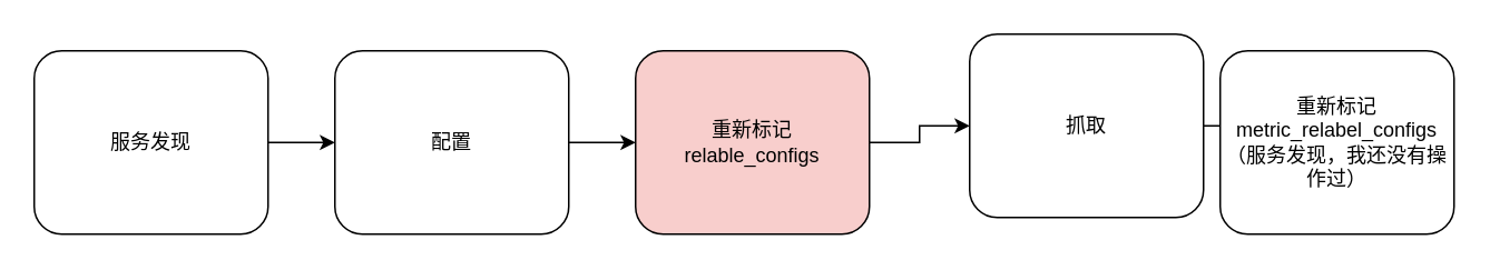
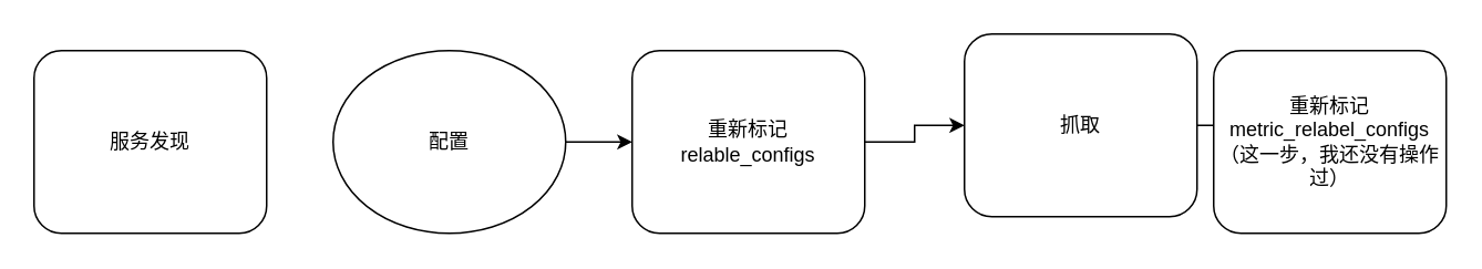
- <mxCell id="2" style="edgeStyle=orthogonalEdgeStyle;rounded=0;orthogonalLoop=1;jettySize=auto;html=1;entryX=0;entryY=0.5;entryDx=0;entryDy=0;" edge="1" parent="1" source="3" target="5"><mxGeometry relative="1" as="geometry" /></mxCell>
- <mxCell id="5" value="配置" style="rounded=1;whiteSpace=wrap;html=1;" vertex="1" parent="1"><mxGeometry x="200" y="30" width="140" height="110" as="geometry" /></mxCell>
+ <mxCell id="5" value="配置" style="ellipse;whiteSpace=wrap;html=1;" vertex="1" parent="1"><mxGeometry x="200" y="30" width="140" height="110" as="geometry" /></mxCell>
- <mxCell id="7" value="重新标记&lt;br&gt;relable_configs" style="rounded=1;whiteSpace=wrap;html=1;fillColor=#f8cecc;" vertex="1" parent="1"><mxGeometry x="380" y="30" width="140" height="110" as="geometry" /></mxCell>
+ <mxCell id="7" value="重新标记&lt;br&gt;relable_configs" style="rounded=1;whiteSpace=wrap;html=1;" vertex="1" parent="1"><mxGeometry x="380" y="30" width="140" height="110" as="geometry" /></mxCell>
- <mxCell id="10" value="重新标记&lt;br&gt;metric_relabel_configs&lt;br&gt;（服务发现，我还没有操作过）" style="rounded=1;whiteSpace=wrap;html=1;" vertex="1" parent="1"><mxGeometry x="730" y="30" width="140" height="110" as="geometry" /></mxCell>
+ <mxCell id="10" value="重新标记&lt;br&gt;metric_relabel_configs&lt;br&gt;（这一步，我还没有操作过）" style="rounded=1;whiteSpace=wrap;html=1;" vertex="1" parent="1"><mxGeometry x="730" y="30" width="140" height="110" as="geometry" /></mxCell>
